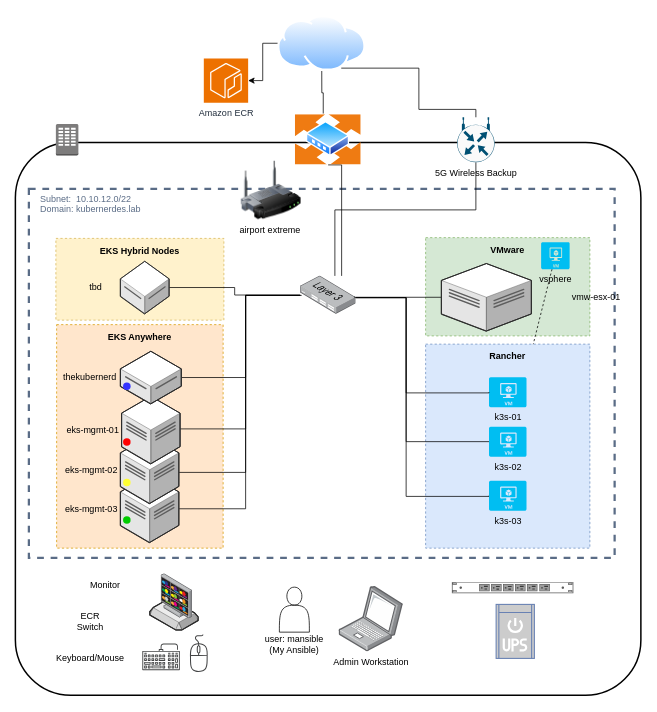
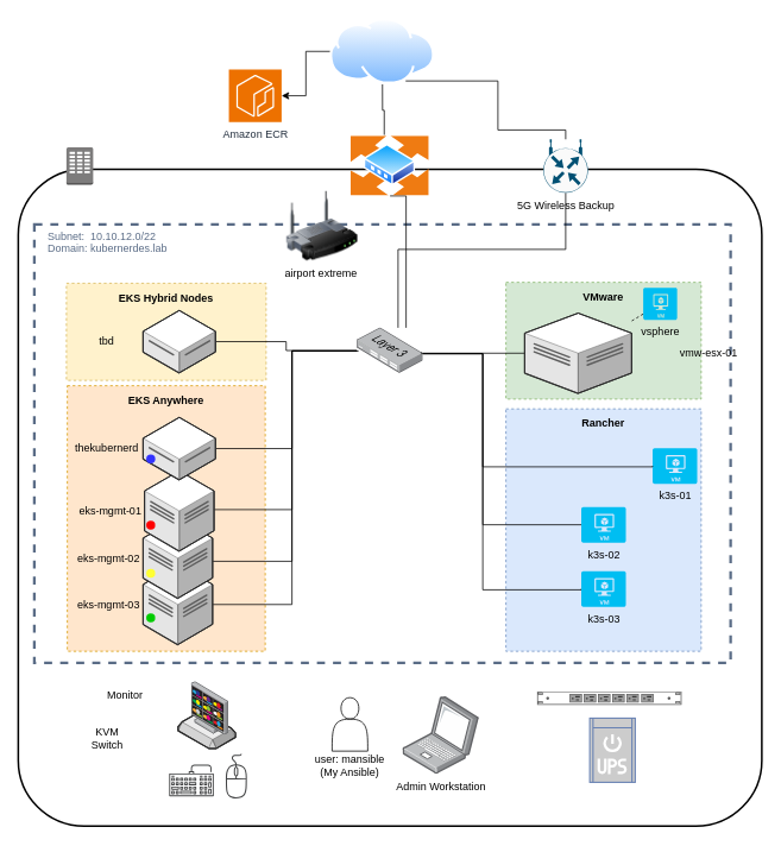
- <mxCell id="16" value="Amazon ECR" style="sketch=0;points=[[0,0,0],[0.25,0,0],[0.5,0,0],[0.75,0,0],[1,0,0],[0,1,0],[0.25,1,0],[0.5,1,0],[0.75,1,0],[1,1,0],[0,0.25,0],[0,0.5,0],[0,0.75,0],[1,0.25,0],[1,0.5,0],[1,0.75,0]];outlineConnect=0;fontColor=#232F3E;fillColor=#ED7100;strokeColor=#ffffff;dashed=0;verticalLabelPosition=bottom;verticalAlign=top;align=center;html=1;fontSize=12;fontStyle=0;aspect=fixed;shape=mxgraph.aws4.resourceIcon;resIcon=mxgraph.aws4.ecr;" parent="1" vertex="1"><mxGeometry x="271.25" y="77.2" width="59.1" height="59.1" as="geometry" /></mxCell>
+ <mxCell id="16" value="Amazon ECR" style="sketch=0;points=[[0,0,0],[0.25,0,0],[0.5,0,0],[0.75,0,0],[1,0,0],[0,1,0],[0.25,1,0],[0.5,1,0],[0.75,1,0],[1,1,0],[0,0.25,0],[0,0.5,0],[0,0.75,0],[1,0.25,0],[1,0.5,0],[1,0.75,0]];outlineConnect=0;fontColor=#232F3E;fillColor=#ED7100;strokeColor=#ffffff;dashed=0;verticalLabelPosition=bottom;verticalAlign=top;align=center;html=1;fontSize=12;fontStyle=0;aspect=fixed;shape=mxgraph.aws4.resourceIcon;resIcon=mxgraph.aws4.ecr;" parent="1" vertex="1"><mxGeometry x="256.25" y="77.2" width="59.1" height="59.1" as="geometry" /></mxCell>
- <mxCell id="53" value="tbd" style="verticalLabelPosition=middle;html=1;verticalAlign=middle;strokeWidth=1;align=center;outlineConnect=0;dashed=0;outlineConnect=0;shape=mxgraph.aws3d.dataServer;strokeColor=#5E5E5E;aspect=fixed;labelPosition=left;" parent="1" vertex="1"><mxGeometry x="159.99" y="347.7" width="65" height="70" as="geometry" /></mxCell>
+ <mxCell id="53" value="tbd" style="verticalLabelPosition=middle;html=1;verticalAlign=middle;strokeWidth=1;align=center;outlineConnect=0;dashed=0;outlineConnect=0;shape=mxgraph.aws3d.dataServer;strokeColor=#5E5E5E;aspect=fixed;labelPosition=left;" parent="1" vertex="1"><mxGeometry x="159.99" y="347.7" width="81.23" height="70" as="geometry" /></mxCell>
- <mxCell id="21" value="" style="rounded=0;orthogonalLoop=1;jettySize=auto;html=1;endArrow=none;endFill=0;dashed=1;" parent="1" source="22" target="2" edge="1"><mxGeometry relative="1" as="geometry" /></mxCell>
+ <mxCell id="21" value="" style="rounded=0;orthogonalLoop=1;jettySize=auto;html=1;endArrow=none;endFill=0;dashed=1;" parent="1" source="22" target="24" edge="1"><mxGeometry relative="1" as="geometry" /></mxCell>
- <mxCell id="3" value="k3s-01" style="verticalLabelPosition=bottom;html=1;verticalAlign=top;align=center;strokeColor=none;fillColor=#00BEF2;shape=mxgraph.azure.virtual_machine;" parent="1" vertex="1"><mxGeometry x="651.5" y="502.2" width="50" height="40" as="geometry" /></mxCell>
+ <mxCell id="3" value="k3s-01" style="verticalLabelPosition=bottom;html=1;verticalAlign=top;align=center;strokeColor=none;fillColor=#00BEF2;shape=mxgraph.azure.virtual_machine;" parent="1" vertex="1"><mxGeometry x="731.5" y="502.2" width="50" height="40" as="geometry" /></mxCell>
- <mxCell id="28" value="ECR Switch" style="text;html=1;align=center;verticalAlign=middle;whiteSpace=wrap;rounded=0;" parent="1" vertex="1"><mxGeometry x="89.75" y="813.2" width="60" height="30" as="geometry" /></mxCell>
+ <mxCell id="28" value="KVM Switch" style="text;html=1;align=center;verticalAlign=middle;whiteSpace=wrap;rounded=0;" parent="1" vertex="1"><mxGeometry x="89.75" y="813.2" width="60" height="30" as="geometry" /></mxCell>
- <mxCell id="33" value="Keyboard/Mouse&lt;div&gt;&lt;br&gt;&lt;/div&gt;" style="text;html=1;align=center;verticalAlign=middle;whiteSpace=wrap;rounded=0;" parent="1" vertex="1"><mxGeometry x="70" y="869.2" width="99.5" height="30" as="geometry" /></mxCell>
